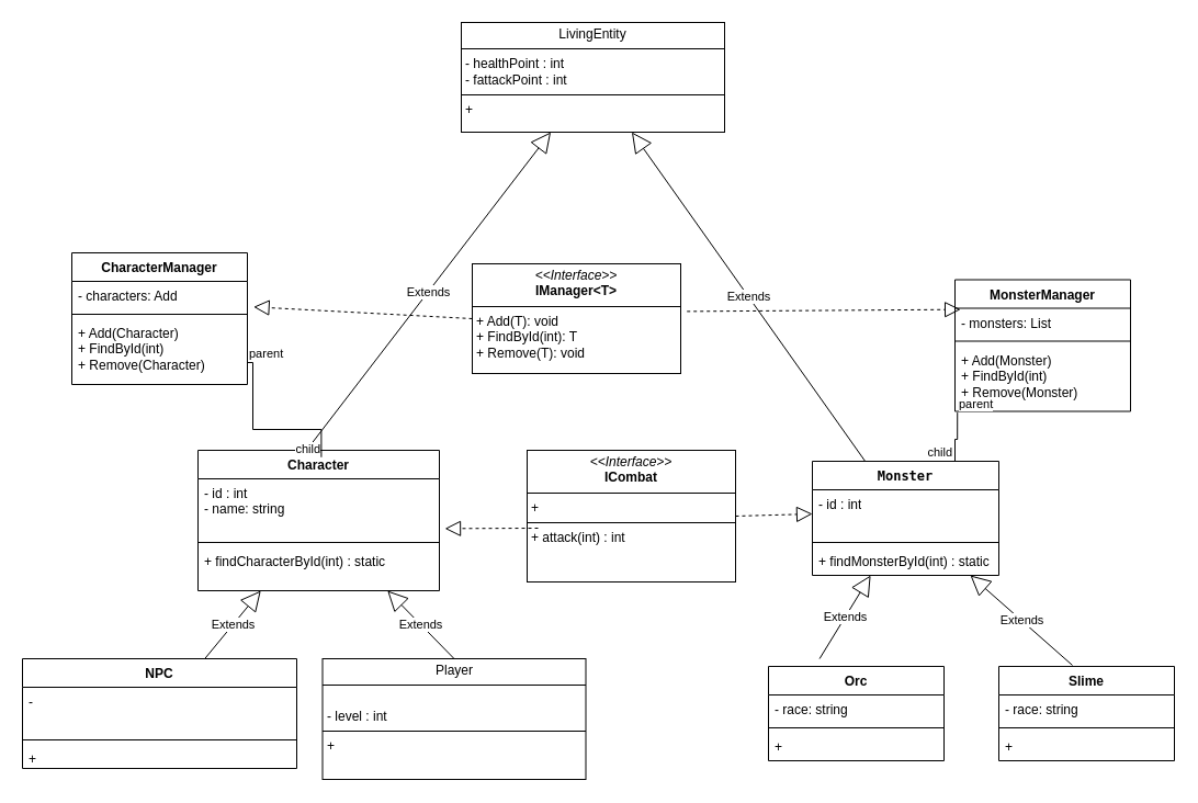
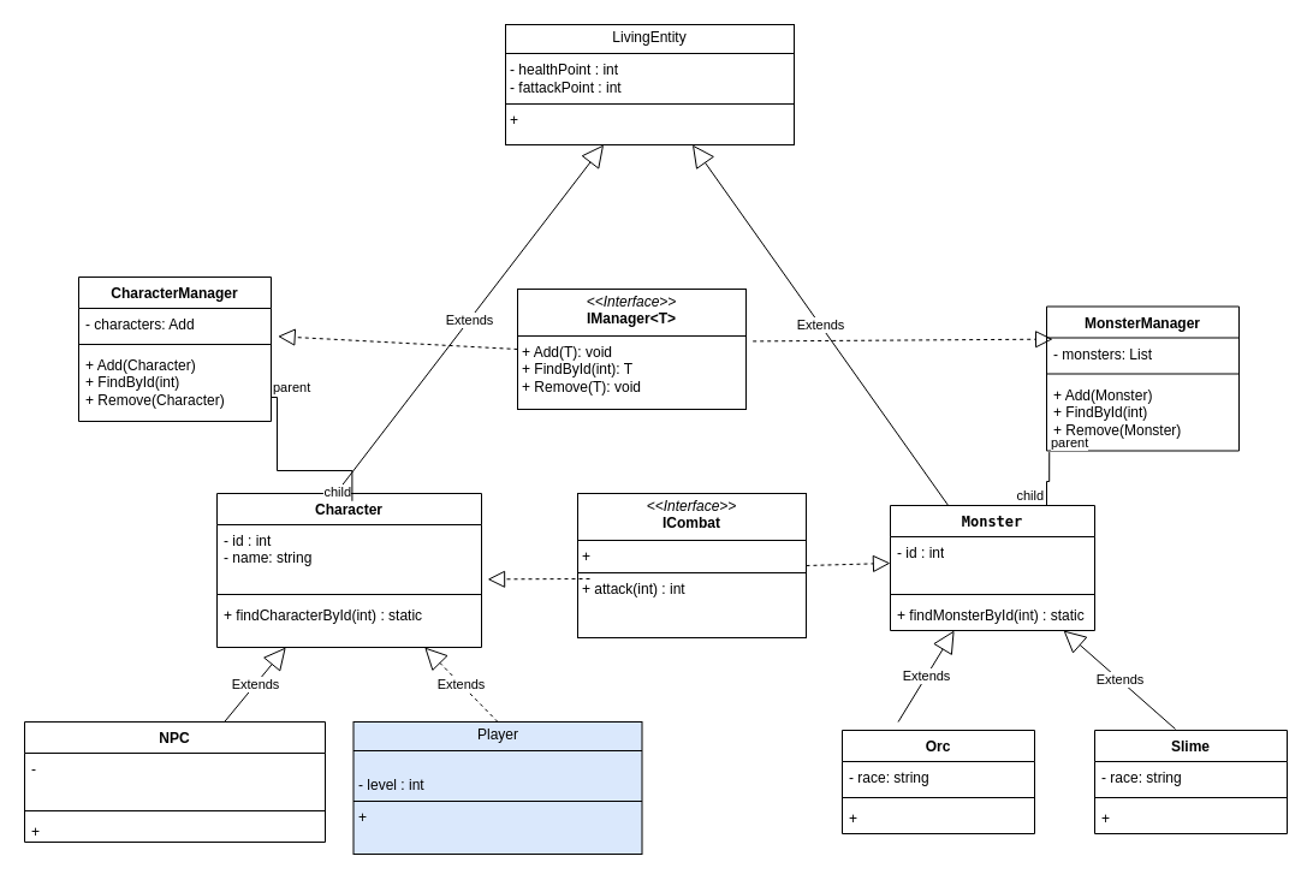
- <mxCell id="17" value="Extends" style="endArrow=block;endSize=16;endFill=0;html=1;rounded=0;exitX=0.5;exitY=0;exitDx=0;exitDy=0;" edge="1" parent="1" source="3" target="25"><mxGeometry width="160" relative="1" as="geometry"><mxPoint x="330" y="480" as="sourcePoint" /><mxPoint x="290" y="450" as="targetPoint" /></mxGeometry></mxCell>
+ <mxCell id="17" value="Extends" style="endArrow=block;endSize=16;endFill=0;html=1;rounded=0;exitX=0.5;exitY=0;exitDx=0;exitDy=0;dashed=1;" edge="1" parent="1" source="3" target="25"><mxGeometry width="160" relative="1" as="geometry"><mxPoint x="330" y="480" as="sourcePoint" /><mxPoint x="290" y="450" as="targetPoint" /></mxGeometry></mxCell>
- <mxCell id="3" value="&lt;p style=&quot;margin:0px;margin-top:4px;text-align:center;&quot;&gt;Player&lt;/p&gt;&lt;hr size=&quot;1&quot; style=&quot;border-style:solid;&quot;&gt;&lt;p style=&quot;margin:0px;margin-left:4px;&quot;&gt;&lt;br&gt;&lt;/p&gt;&lt;p style=&quot;margin:0px;margin-left:4px;&quot;&gt;- level : int&lt;/p&gt;&lt;hr size=&quot;1&quot; style=&quot;border-style:solid;&quot;&gt;&lt;p style=&quot;margin:0px;margin-left:4px;&quot;&gt;+&amp;nbsp;&lt;/p&gt;" style="verticalAlign=top;align=left;overflow=fill;html=1;whiteSpace=wrap;" vertex="1" parent="1"><mxGeometry x="293.5" y="600" width="240" height="110" as="geometry" /></mxCell>
+ <mxCell id="3" value="&lt;p style=&quot;margin:0px;margin-top:4px;text-align:center;&quot;&gt;Player&lt;/p&gt;&lt;hr size=&quot;1&quot; style=&quot;border-style:solid;&quot;&gt;&lt;p style=&quot;margin:0px;margin-left:4px;&quot;&gt;&lt;br&gt;&lt;/p&gt;&lt;p style=&quot;margin:0px;margin-left:4px;&quot;&gt;- level : int&lt;/p&gt;&lt;hr size=&quot;1&quot; style=&quot;border-style:solid;&quot;&gt;&lt;p style=&quot;margin:0px;margin-left:4px;&quot;&gt;+&amp;nbsp;&lt;/p&gt;" style="verticalAlign=top;align=left;overflow=fill;html=1;whiteSpace=wrap;fillColor=#dae8fc;" vertex="1" parent="1"><mxGeometry x="293.5" y="600" width="240" height="110" as="geometry" /></mxCell>
